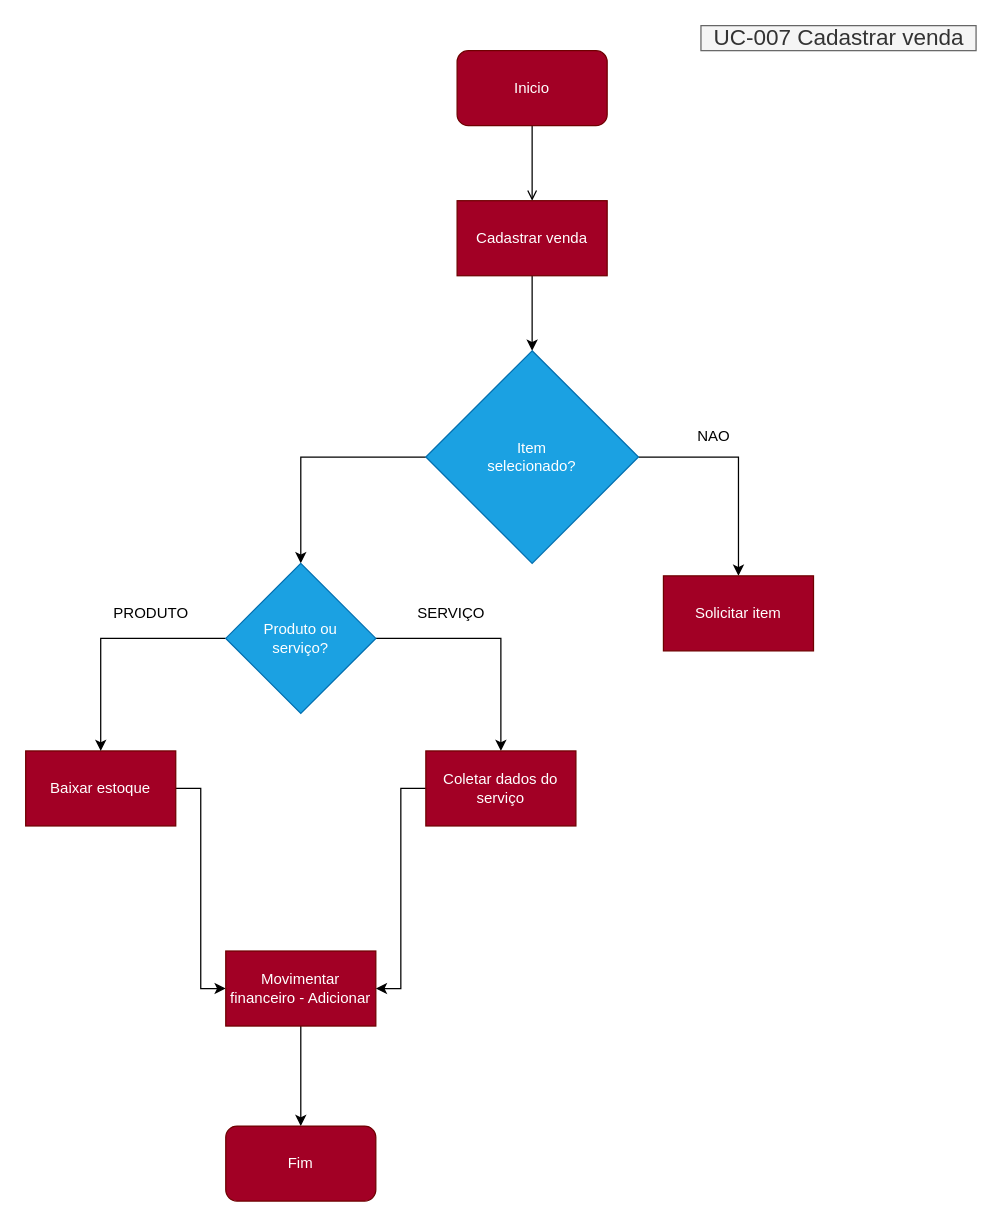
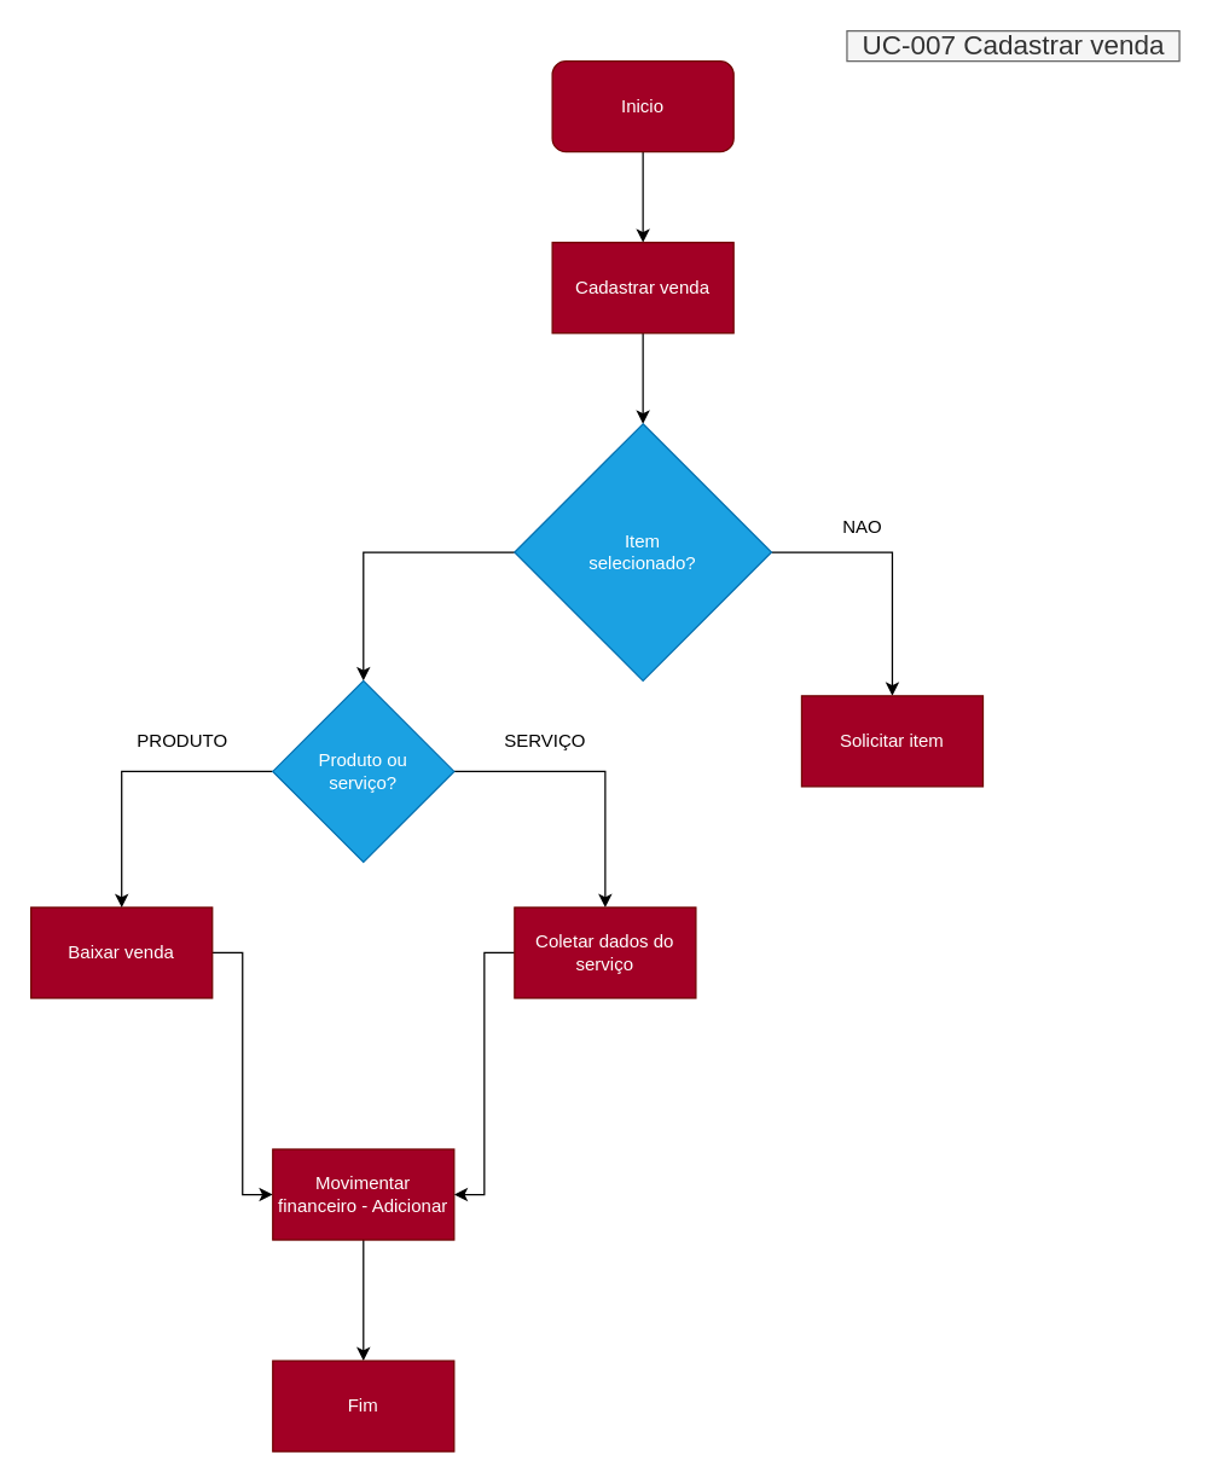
- <mxCell id="2" style="edgeStyle=orthogonalEdgeStyle;rounded=0;orthogonalLoop=1;jettySize=auto;html=1;entryX=0.5;entryY=0;entryDx=0;entryDy=0;endArrow=open;" parent="1" source="3" target="5" edge="1"><mxGeometry relative="1" as="geometry" /></mxCell>
+ <mxCell id="2" style="edgeStyle=orthogonalEdgeStyle;rounded=0;orthogonalLoop=1;jettySize=auto;html=1;entryX=0.5;entryY=0;entryDx=0;entryDy=0;" parent="1" source="3" target="5" edge="1"><mxGeometry relative="1" as="geometry" /></mxCell>
- <mxCell id="12" value="Baixar estoque" style="rounded=0;whiteSpace=wrap;html=1;fillColor=#a20025;fontColor=#ffffff;strokeColor=#6F0000;" parent="1" vertex="1"><mxGeometry x="20" y="600" width="120" height="60" as="geometry" /></mxCell>
+ <mxCell id="12" value="Baixar venda" style="rounded=0;whiteSpace=wrap;html=1;fillColor=#a20025;fontColor=#ffffff;strokeColor=#6F0000;" parent="1" vertex="1"><mxGeometry x="20" y="600" width="120" height="60" as="geometry" /></mxCell>
- <mxCell id="16" value="Fim" style="rounded=1;whiteSpace=wrap;html=1;fillColor=#a20025;fontColor=#ffffff;strokeColor=#6F0000;" parent="1" vertex="1"><mxGeometry x="180" y="900" width="120" height="60" as="geometry" /></mxCell>
+ <mxCell id="16" value="Fim" style="whiteSpace=wrap;html=1;fillColor=#a20025;fontColor=#ffffff;strokeColor=#6F0000;rounded=0;" parent="1" vertex="1"><mxGeometry x="180" y="900" width="120" height="60" as="geometry" /></mxCell>
